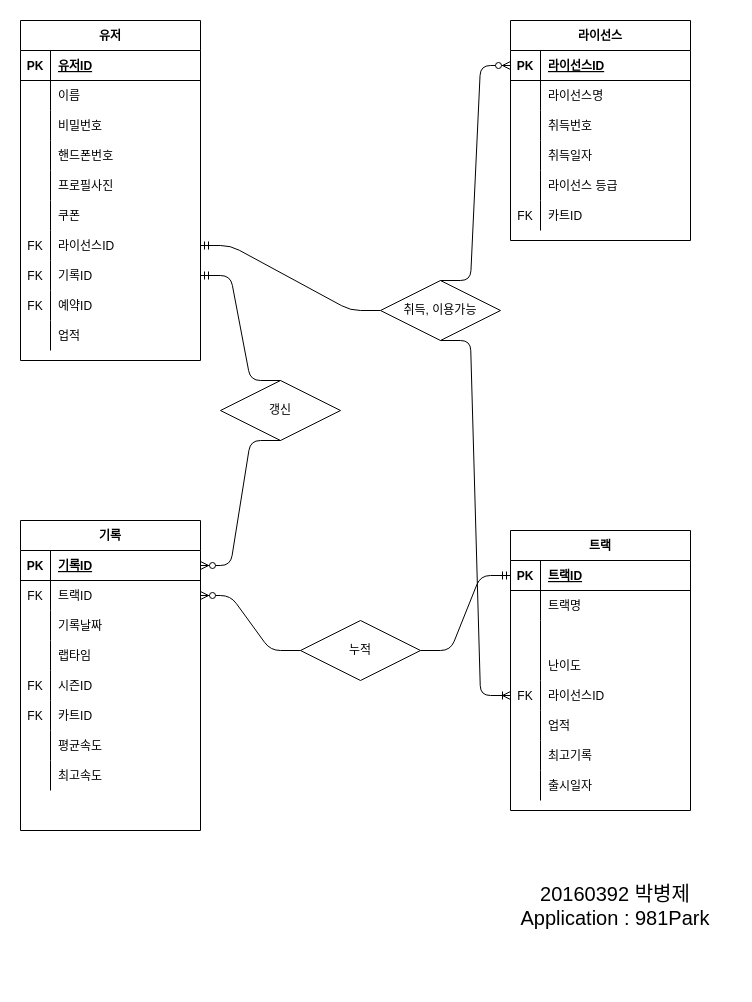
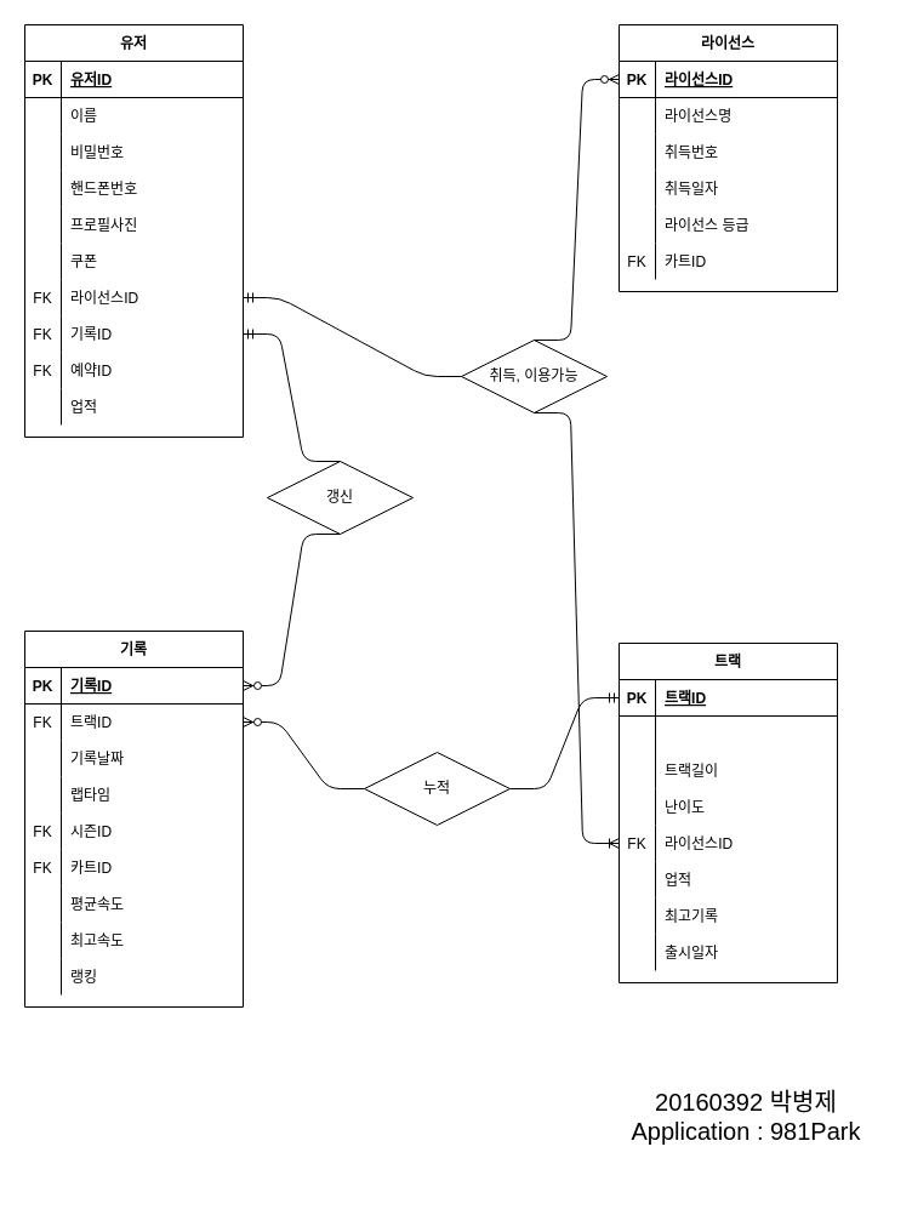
- <mxCell id="86" value="트랙명" style="shape=partialRectangle;connectable=0;fillColor=none;top=0;left=0;bottom=0;right=0;align=left;spacingLeft=6;overflow=hidden;" vertex="1" parent="84"><mxGeometry x="30" width="150" height="30" as="geometry" /></mxCell>
+ <mxCell id="89" value="트랙길이" style="shape=partialRectangle;connectable=0;fillColor=none;top=0;left=0;bottom=0;right=0;align=left;spacingLeft=6;overflow=hidden;" vertex="1" parent="87"><mxGeometry x="30" width="150" height="30" as="geometry" /></mxCell>
+ <mxCell id="79" value="랭킹" style="shape=partialRectangle;connectable=0;fillColor=none;top=0;left=0;bottom=0;right=0;align=left;spacingLeft=6;overflow=hidden;" vertex="1" parent="77"><mxGeometry x="30" width="150" height="30" as="geometry" /></mxCell>
- <mxCell id="113" value="&lt;font style=&quot;font-size: 20px&quot;&gt;20160392 박병제&lt;br&gt;Application : 981Park&lt;br&gt;&lt;/font&gt;" style="text;html=1;strokeColor=none;fillColor=none;align=center;verticalAlign=middle;whiteSpace=wrap;rounded=0;" vertex="1" parent="1"><mxGeometry x="500" y="845" width="230" height="120" as="geometry" /></mxCell>
+ <mxCell id="113" value="&lt;font style=&quot;font-size: 20px&quot;&gt;20160392 박병제&lt;br&gt;Application : 981Park&lt;br&gt;&lt;/font&gt;" style="text;html=1;strokeColor=none;fillColor=none;align=center;verticalAlign=middle;whiteSpace=wrap;rounded=0;" vertex="1" parent="1"><mxGeometry x="500" y="860" width="230" height="120" as="geometry" /></mxCell>
